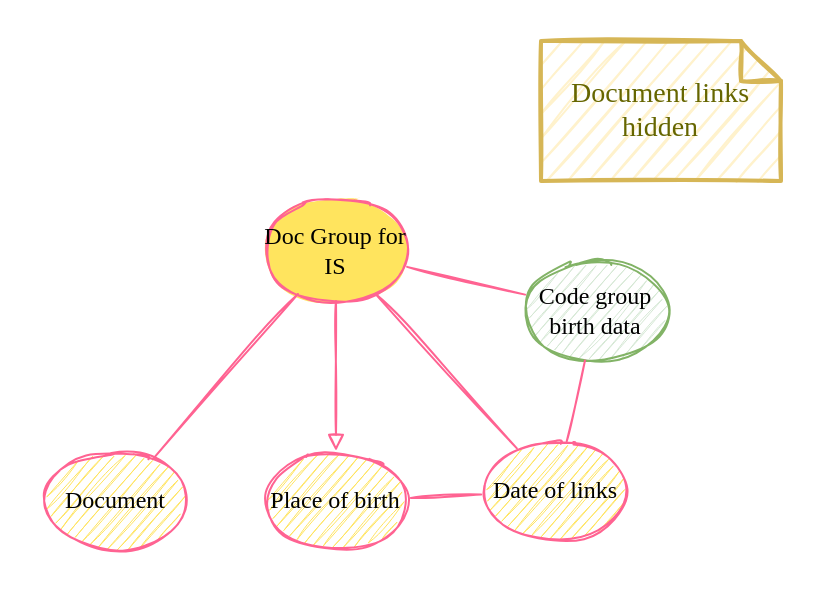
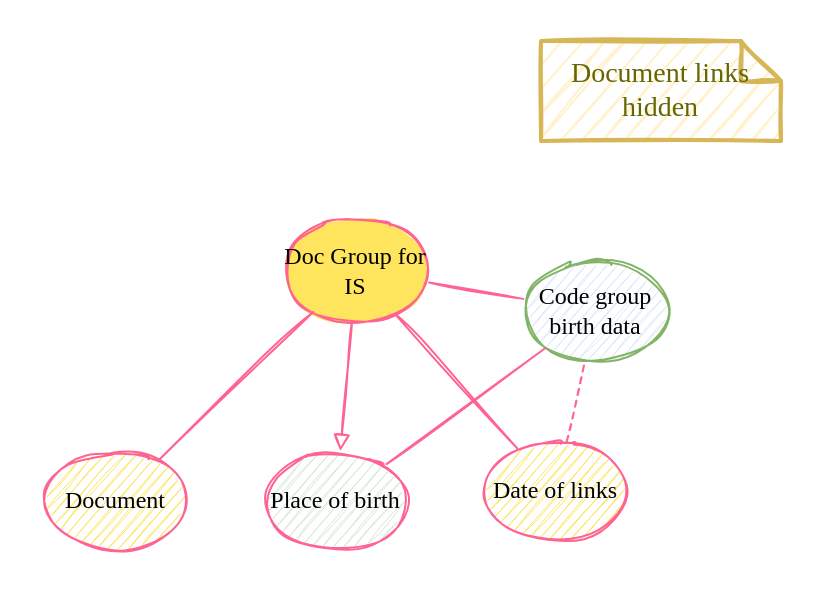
- <mxCell id="13" value="Document links&lt;br&gt;hidden" style="shape=note;strokeWidth=2;fontSize=14;size=20;whiteSpace=wrap;html=1;fillColor=#fff2cc;strokeColor=#d6b656;fontColor=#666600;shadow=0;sketch=1;fontFamily=Comic Sans MS;" vertex="1" parent="1"><mxGeometry x="270" y="20" width="120" height="70" as="geometry" /></mxCell>
+ <mxCell id="13" value="Document links&lt;br&gt;hidden" style="shape=note;strokeWidth=2;fontSize=14;size=20;whiteSpace=wrap;html=1;fillColor=#fff2cc;strokeColor=#d6b656;fontColor=#666600;shadow=0;sketch=1;fontFamily=Comic Sans MS;" vertex="1" parent="1"><mxGeometry x="270" y="20" width="120" height="50" as="geometry" /></mxCell>
- <mxCell id="3" value="Doc Group for IS" style="ellipse;whiteSpace=wrap;html=1;rounded=0;shadow=0;comic=0;labelBackgroundColor=none;strokeWidth=1;fontFamily=Comic Sans MS;fontSize=12;align=center;fillColor=#FFE45E;sketch=1;fillStyle=solid;strokeColor=#FF6392;" parent="1" vertex="1"><mxGeometry x="130" y="100" width="75" height="50" as="geometry" /></mxCell>
+ <mxCell id="3" value="Doc Group for IS" style="ellipse;whiteSpace=wrap;html=1;rounded=0;shadow=0;comic=0;labelBackgroundColor=none;strokeWidth=1;fontFamily=Comic Sans MS;fontSize=12;align=center;fillColor=#FFE45E;sketch=1;fillStyle=solid;strokeColor=#FF6392;" parent="1" vertex="1"><mxGeometry x="140" y="110" width="75" height="50" as="geometry" /></mxCell>
- <mxCell id="9" value="Code group birth data" style="ellipse;whiteSpace=wrap;html=1;rounded=0;shadow=0;comic=0;labelBackgroundColor=none;strokeWidth=1;fontFamily=Comic Sans MS;fontSize=12;align=center;sketch=1;fillColor=#d5e8d4;strokeColor=#82b366;" vertex="1" parent="1"><mxGeometry x="260" y="130" width="75" height="50" as="geometry" /></mxCell>
+ <mxCell id="9" value="Code group birth data" style="ellipse;whiteSpace=wrap;html=1;rounded=0;shadow=0;comic=0;labelBackgroundColor=none;strokeWidth=1;fontFamily=Comic Sans MS;fontSize=12;align=center;sketch=1;fillColor=#dae8fc;strokeColor=#82b366;" vertex="1" parent="1"><mxGeometry x="260" y="130" width="75" height="50" as="geometry" /></mxCell>
- <mxCell id="11" value="" style="edgeStyle=none;rounded=1;html=1;labelBackgroundColor=none;startArrow=none;startFill=0;startSize=5;endArrow=none;endFill=0;endSize=5;jettySize=auto;orthogonalLoop=1;strokeWidth=1;fontFamily=Comic Sans MS;fontSize=12;sketch=1;shadow=0;strokeColor=#FF6392;" edge="1" parent="1" source="8" target="9"><mxGeometry relative="1" as="geometry"><mxPoint x="186.382" y="350.945" as="sourcePoint" /><mxPoint x="253.786" y="388.92" as="targetPoint" /></mxGeometry></mxCell>
+ <mxCell id="11" value="" style="edgeStyle=none;rounded=1;html=1;labelBackgroundColor=none;startArrow=none;startFill=0;startSize=5;endArrow=none;endFill=0;endSize=5;jettySize=auto;orthogonalLoop=1;strokeWidth=1;fontFamily=Comic Sans MS;fontSize=12;sketch=1;shadow=0;strokeColor=#FF6392;dashed=1;" edge="1" parent="1" source="8" target="9"><mxGeometry relative="1" as="geometry"><mxPoint x="186.382" y="350.945" as="sourcePoint" /><mxPoint x="253.786" y="388.92" as="targetPoint" /></mxGeometry></mxCell>
- <mxCell id="10" value="" style="edgeStyle=none;rounded=1;html=1;labelBackgroundColor=none;startArrow=none;startFill=0;startSize=5;endArrow=none;endFill=0;endSize=5;jettySize=auto;orthogonalLoop=1;strokeWidth=1;fontFamily=Comic Sans MS;fontSize=12;sketch=1;shadow=0;strokeColor=#FF6392;" edge="1" parent="1" source="6" target="8"><mxGeometry relative="1" as="geometry"><mxPoint x="281.507" y="224.206" as="sourcePoint" /><mxPoint x="333.493" y="265.794" as="targetPoint" /></mxGeometry></mxCell>
+ <mxCell id="10" value="" style="edgeStyle=none;rounded=1;html=1;labelBackgroundColor=none;startArrow=none;startFill=0;startSize=5;endArrow=none;endFill=0;endSize=5;jettySize=auto;orthogonalLoop=1;strokeWidth=1;fontFamily=Comic Sans MS;fontSize=12;sketch=1;shadow=0;strokeColor=#FF6392;" edge="1" parent="1" source="6" target="9"><mxGeometry relative="1" as="geometry"><mxPoint x="281.507" y="224.206" as="sourcePoint" /><mxPoint x="333.493" y="265.794" as="targetPoint" /></mxGeometry></mxCell>
- <mxCell id="6" value="Place of birth" style="ellipse;whiteSpace=wrap;html=1;rounded=0;shadow=0;comic=0;labelBackgroundColor=none;strokeWidth=1;fontFamily=Comic Sans MS;fontSize=12;align=center;sketch=1;fillColor=#FFE45E;strokeColor=#FF6392;" parent="1" vertex="1"><mxGeometry x="130" y="225" width="75" height="50" as="geometry" /></mxCell>
+ <mxCell id="6" value="Place of birth" style="ellipse;whiteSpace=wrap;html=1;rounded=0;shadow=0;comic=0;labelBackgroundColor=none;strokeWidth=1;fontFamily=Comic Sans MS;fontSize=12;align=center;sketch=1;fillColor=#d5e8d4;strokeColor=#FF6392;" parent="1" vertex="1"><mxGeometry x="130" y="225" width="75" height="50" as="geometry" /></mxCell>
